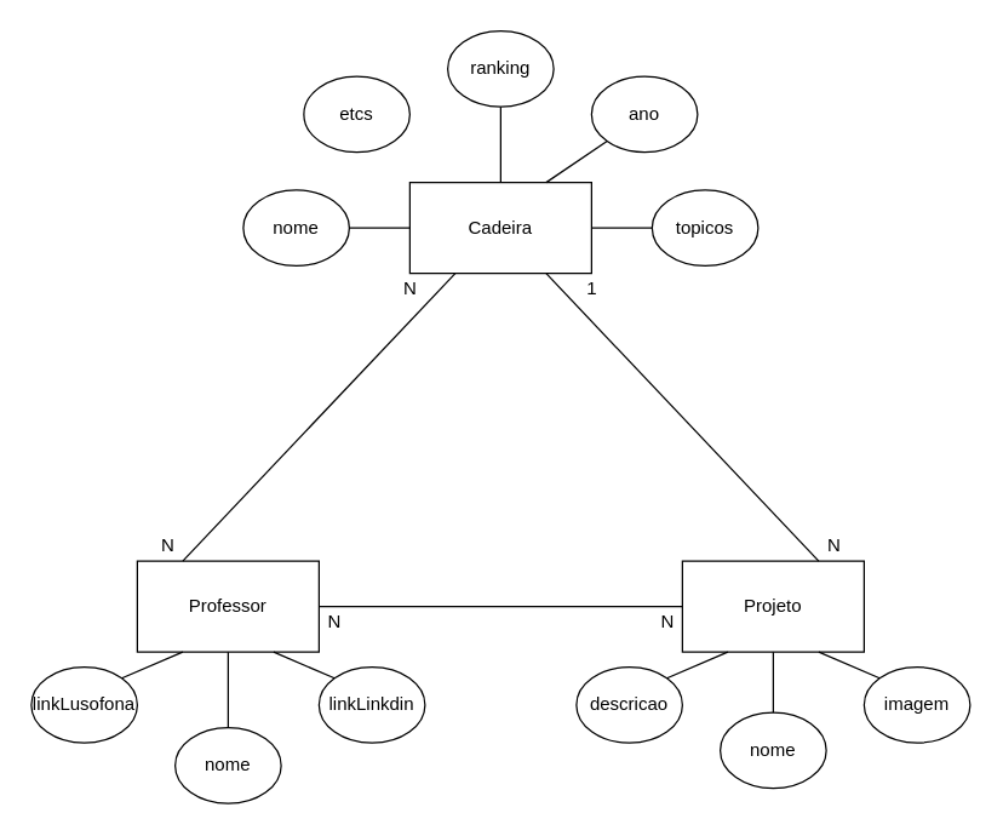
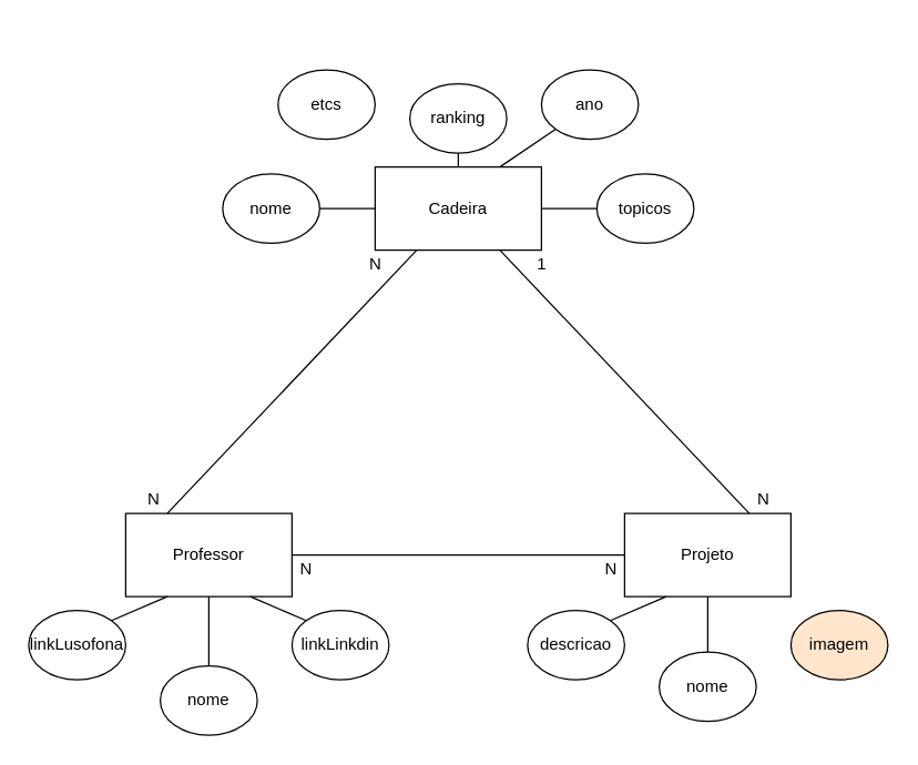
- <mxCell id="20" value="ranking" style="ellipse;whiteSpace=wrap;html=1;" vertex="1" parent="1"><mxGeometry x="295" y="20" width="70" height="50" as="geometry" /></mxCell>
+ <mxCell id="20" value="ranking" style="ellipse;whiteSpace=wrap;html=1;" vertex="1" parent="1"><mxGeometry x="295" y="60" width="70" height="50" as="geometry" /></mxCell>
- <mxCell id="34" value="" style="endArrow=none;html=1;rounded=0;entryX=0;entryY=0;entryDx=0;entryDy=0;exitX=0.75;exitY=1;exitDx=0;exitDy=0;" edge="1" parent="1" source="4" target="33"><mxGeometry width="50" height="50" relative="1" as="geometry"><mxPoint x="320" y="340" as="sourcePoint" /><mxPoint x="370" y="290" as="targetPoint" /></mxGeometry></mxCell>
- <mxCell id="33" value="imagem" style="ellipse;whiteSpace=wrap;html=1;" vertex="1" parent="1"><mxGeometry x="570" y="440" width="70" height="50" as="geometry" /></mxCell>
+ <mxCell id="33" value="imagem" style="ellipse;whiteSpace=wrap;html=1;fillColor=#ffe6cc;" vertex="1" parent="1"><mxGeometry x="570" y="440" width="70" height="50" as="geometry" /></mxCell>
